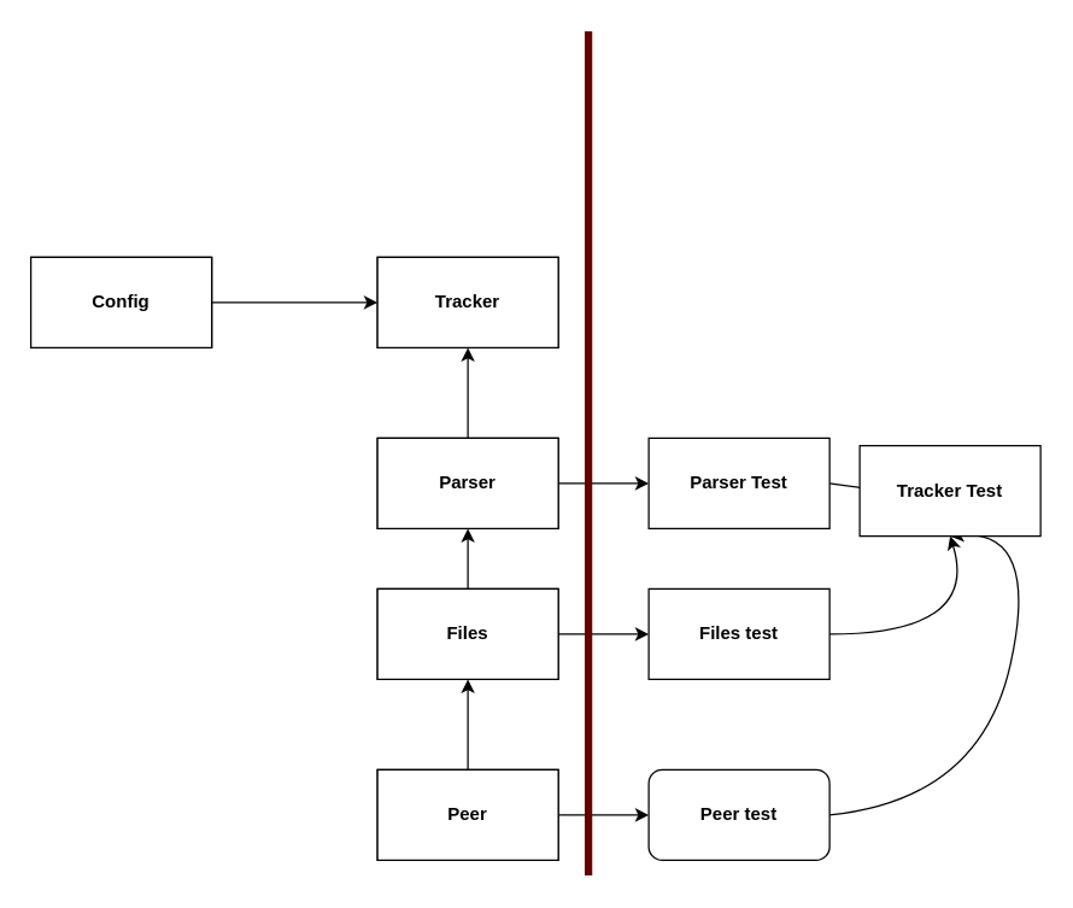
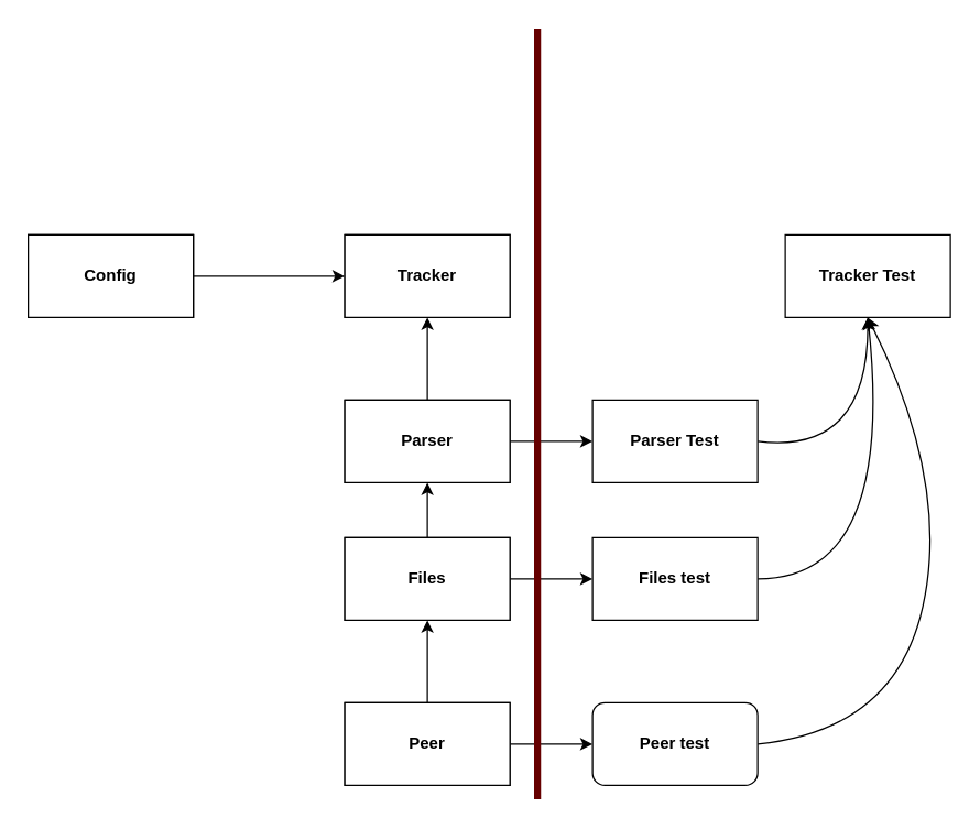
- <mxCell id="20" value="Tracker Test" style="whiteSpace=wrap;html=1;fillColor=#FFFFFF;strokeColor=#000000;fontColor=#000000;fontStyle=1" vertex="1" parent="1"><mxGeometry x="570" y="295" width="120" height="60" as="geometry" /></mxCell>
+ <mxCell id="20" value="Tracker Test" style="whiteSpace=wrap;html=1;fillColor=#FFFFFF;strokeColor=#000000;fontColor=#000000;fontStyle=1" vertex="1" parent="1"><mxGeometry x="570" y="170" width="120" height="60" as="geometry" /></mxCell>
